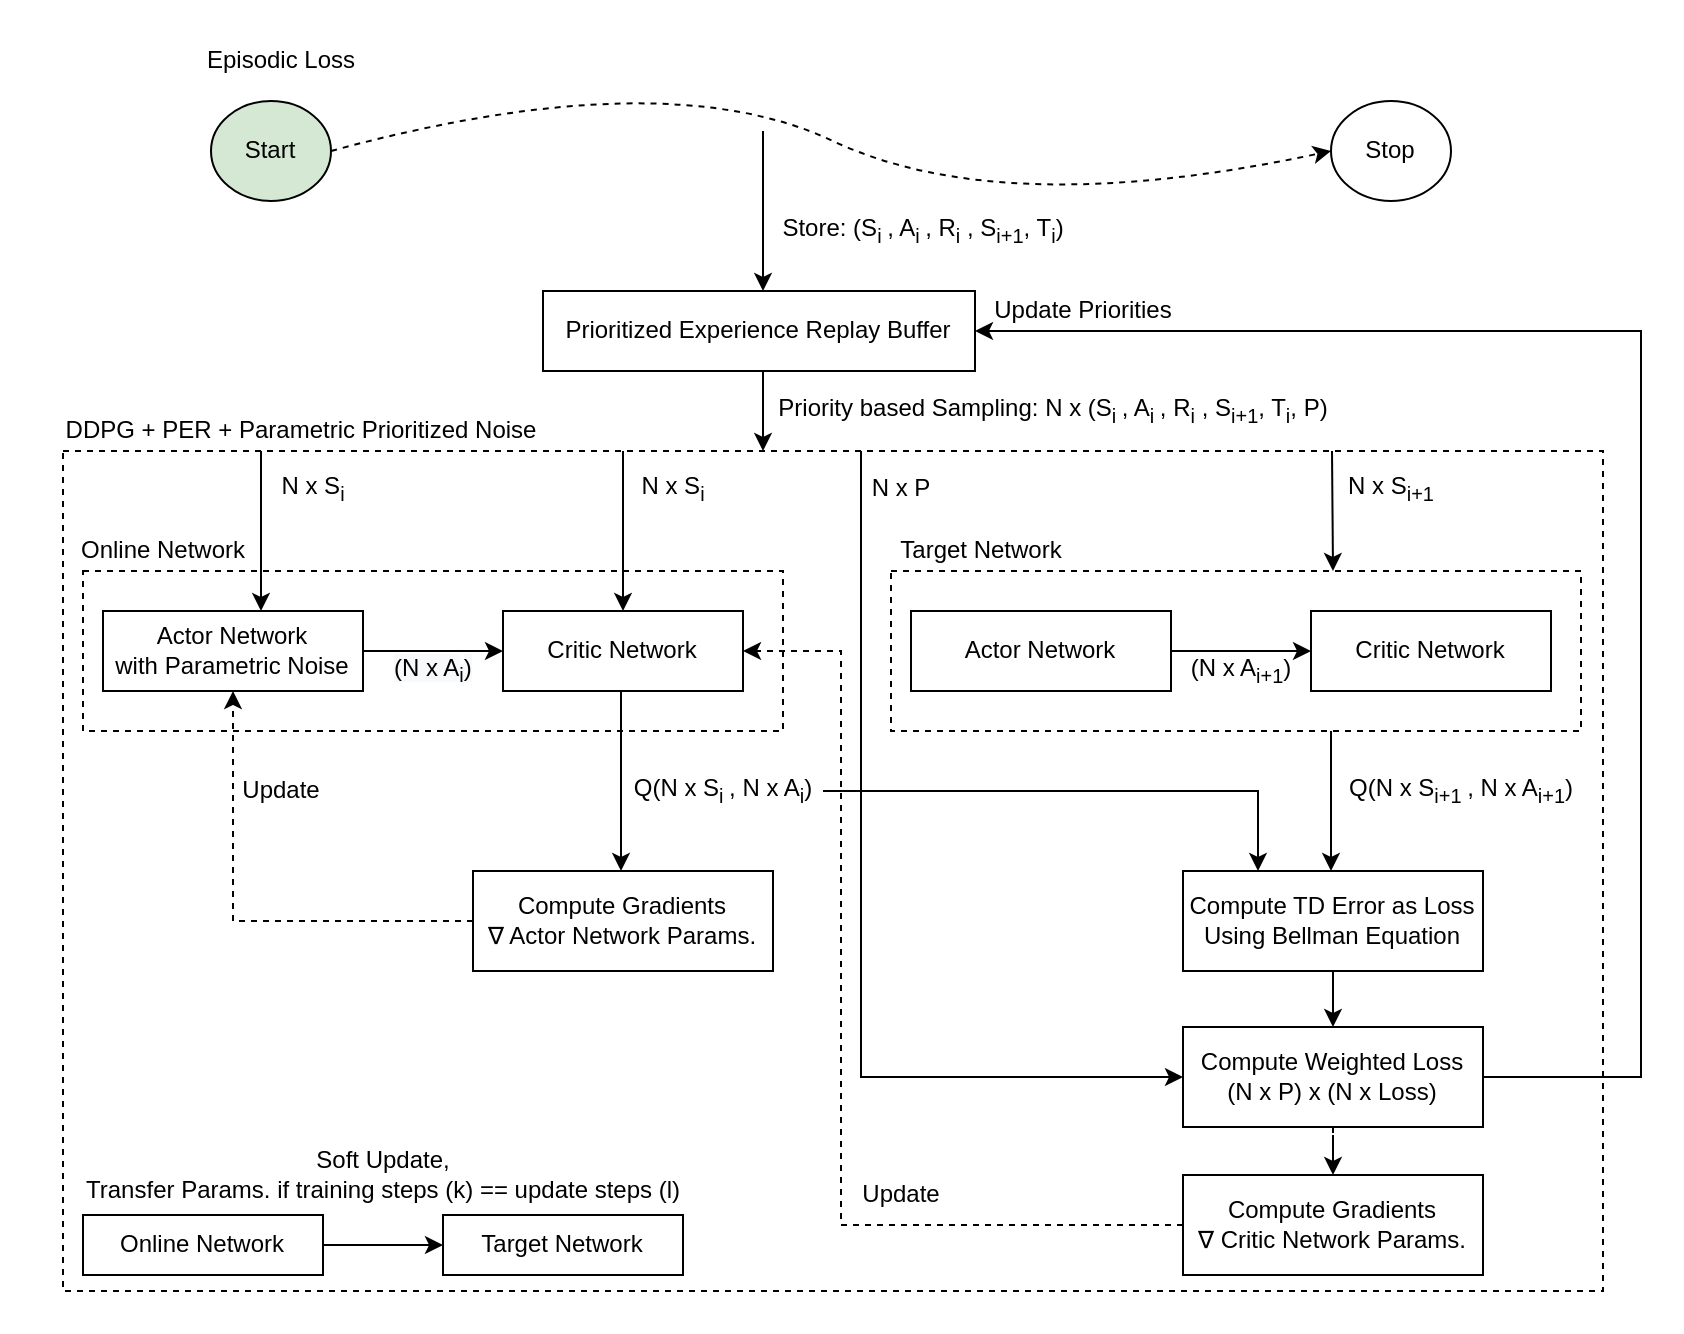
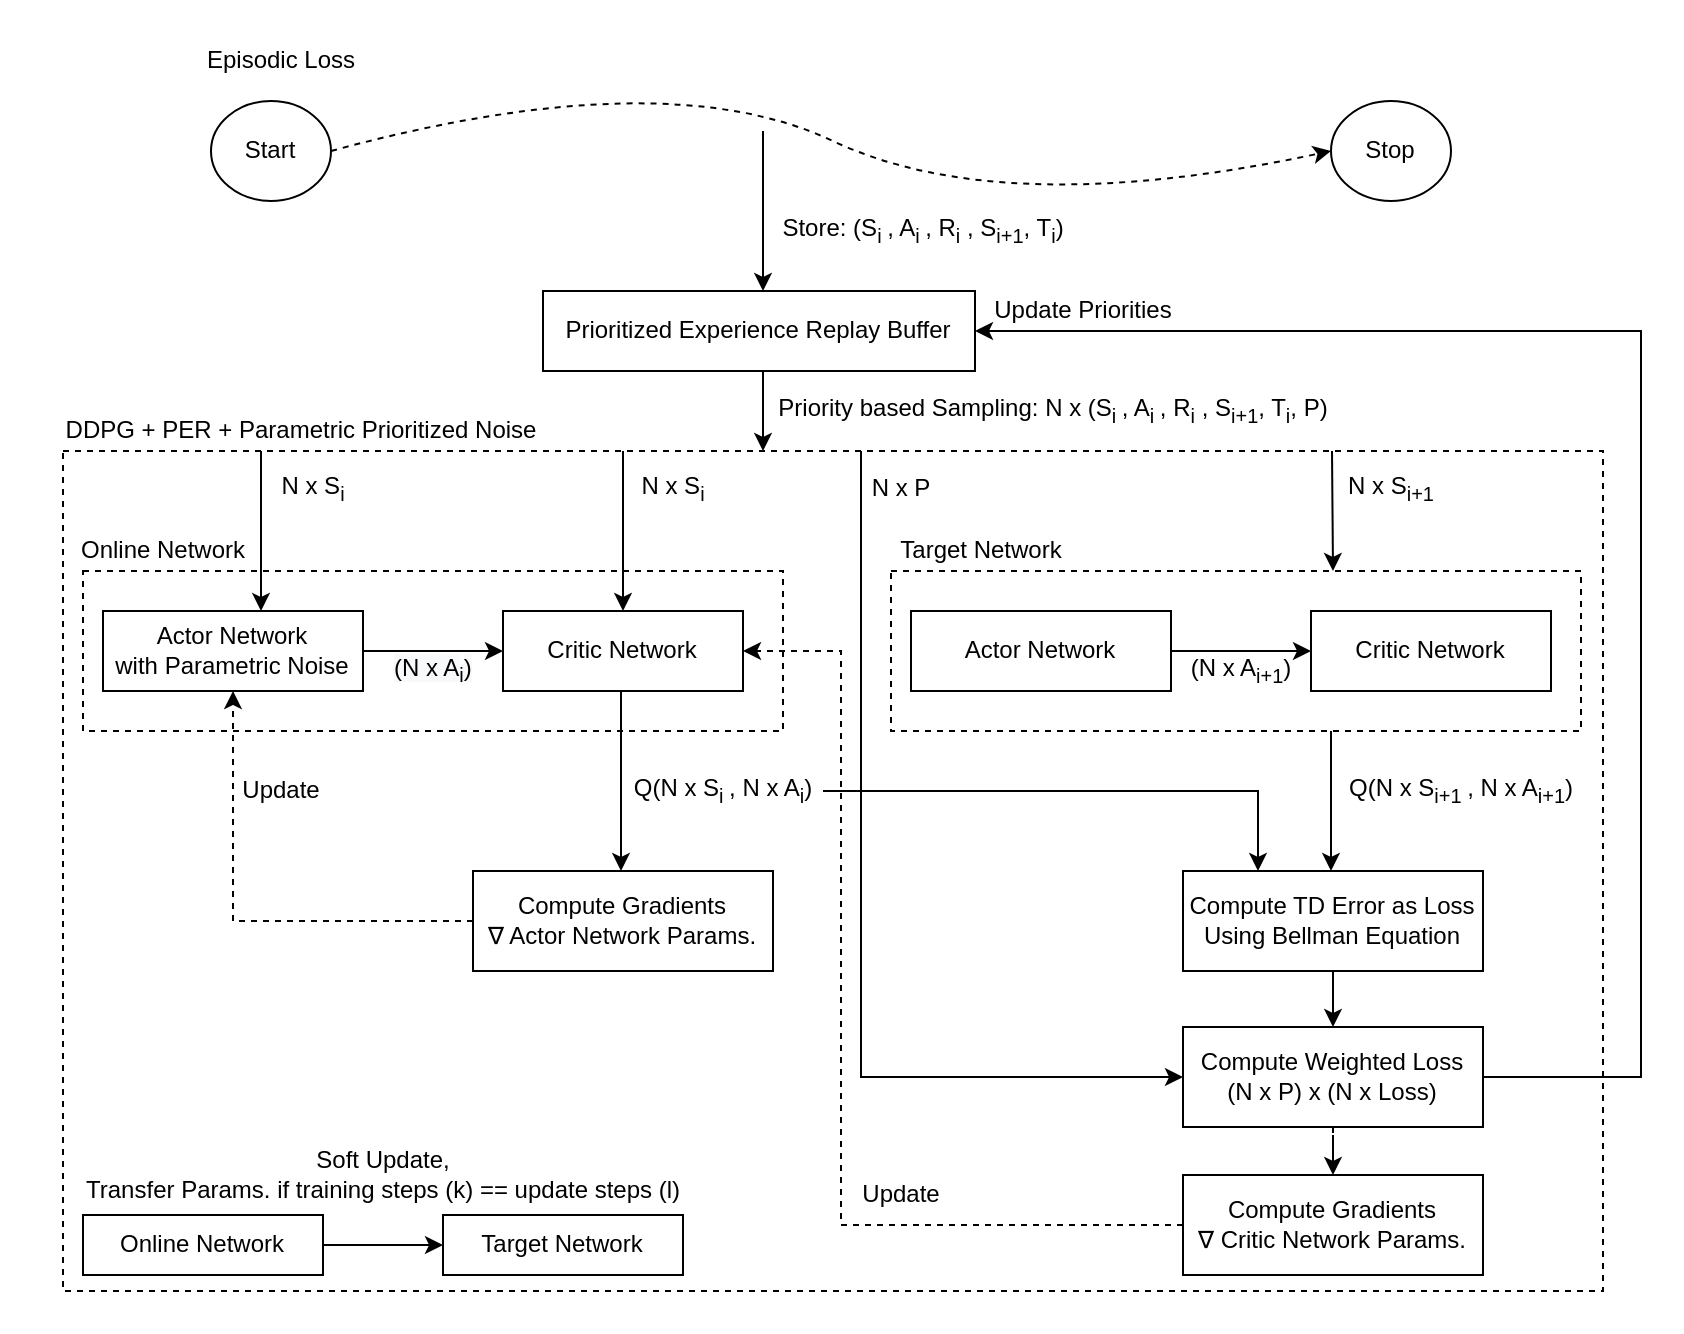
- <mxCell id="5" value="Start" style="ellipse;whiteSpace=wrap;html=1;fillColor=#d5e8d4;" vertex="1" parent="1"><mxGeometry x="105" y="50" width="60" height="50" as="geometry" /></mxCell>
+ <mxCell id="5" value="Start" style="ellipse;whiteSpace=wrap;html=1;" vertex="1" parent="1"><mxGeometry x="105" y="50" width="60" height="50" as="geometry" /></mxCell>
